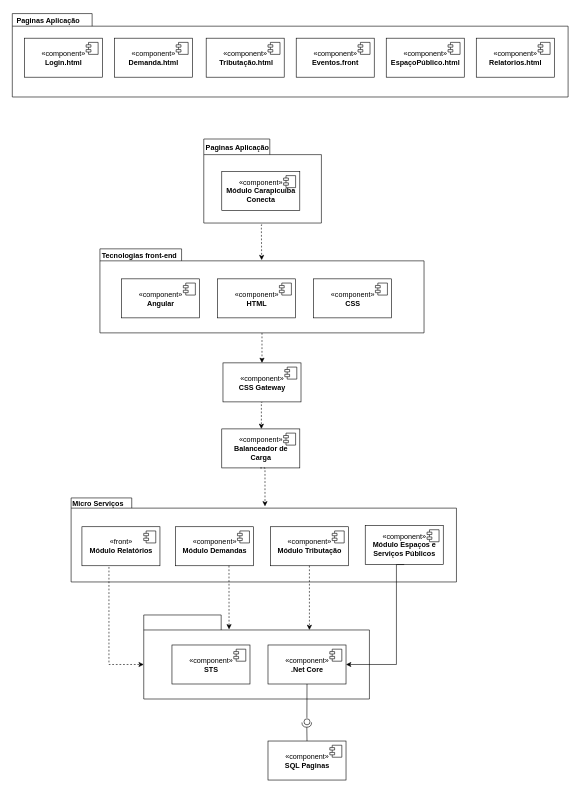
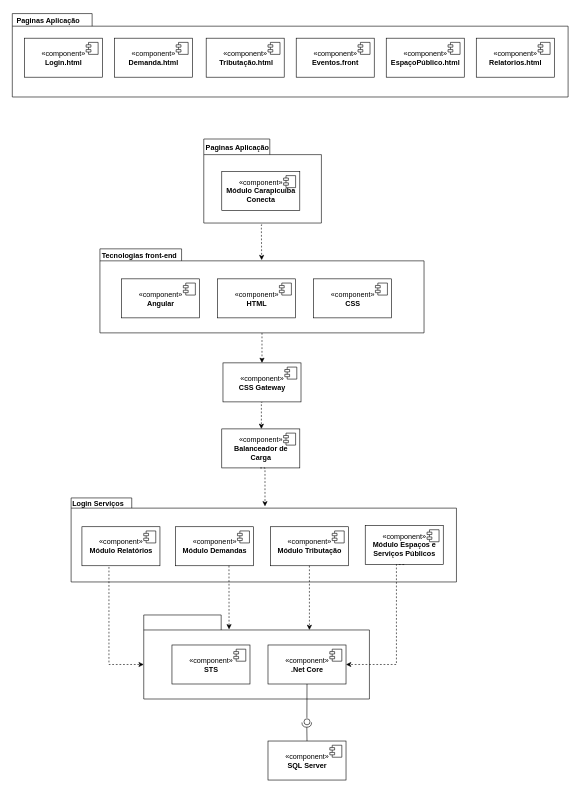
- <mxCell id="36" value="Micro Serviços" style="text;align=center;fontStyle=1;verticalAlign=middle;spacingLeft=3;spacingRight=3;strokeColor=none;rotatable=0;points=[[0,0.5],[1,0.5]];portConstraint=eastwest;" vertex="1" parent="1"><mxGeometry x="123" y="825" width="80.25" height="26" as="geometry" /></mxCell>
+ <mxCell id="36" value="Login Serviços" style="text;align=center;fontStyle=1;verticalAlign=middle;spacingLeft=3;spacingRight=3;strokeColor=none;rotatable=0;points=[[0,0.5],[1,0.5]];portConstraint=eastwest;" vertex="1" parent="1"><mxGeometry x="123" y="825" width="80.25" height="26" as="geometry" /></mxCell>
- <mxCell id="58" value="«front»&lt;br&gt;&lt;b&gt;Módulo Relatórios&lt;br&gt;&lt;/b&gt;" style="html=1;dropTarget=0;" vertex="1" parent="1"><mxGeometry x="136" y="877" width="130" height="65" as="geometry" /></mxCell>
+ <mxCell id="58" value="«component»&lt;br&gt;&lt;b&gt;Módulo Relatórios&lt;br&gt;&lt;/b&gt;" style="html=1;dropTarget=0;" vertex="1" parent="1"><mxGeometry x="136" y="877" width="130" height="65" as="geometry" /></mxCell>
- <mxCell id="57" style="edgeStyle=orthogonalEdgeStyle;rounded=0;orthogonalLoop=1;jettySize=auto;html=1;exitX=0.5;exitY=1;exitDx=0;exitDy=0;dashed=0;entryX=1;entryY=0.5;entryDx=0;entryDy=0;" edge="1" parent="1" source="34" target="15"><mxGeometry relative="1" as="geometry"><Array as="points"><mxPoint x="660" y="940" /><mxPoint x="660" y="1107" /></Array></mxGeometry></mxCell>
+ <mxCell id="57" style="edgeStyle=orthogonalEdgeStyle;rounded=0;orthogonalLoop=1;jettySize=auto;html=1;exitX=0.5;exitY=1;exitDx=0;exitDy=0;dashed=1;entryX=1;entryY=0.5;entryDx=0;entryDy=0;" edge="1" parent="1" source="34" target="15"><mxGeometry relative="1" as="geometry"><Array as="points"><mxPoint x="660" y="940" /><mxPoint x="660" y="1107" /></Array></mxGeometry></mxCell>
- <mxCell id="4" value="«component»&lt;br&gt;&lt;b&gt;SQL Paginas&lt;/b&gt;" style="html=1;dropTarget=0;" vertex="1" parent="1"><mxGeometry x="446" y="1234" width="130" height="65" as="geometry" /></mxCell>
+ <mxCell id="4" value="«component»&lt;br&gt;&lt;b&gt;SQL Server&lt;/b&gt;" style="html=1;dropTarget=0;" vertex="1" parent="1"><mxGeometry x="446" y="1234" width="130" height="65" as="geometry" /></mxCell>
